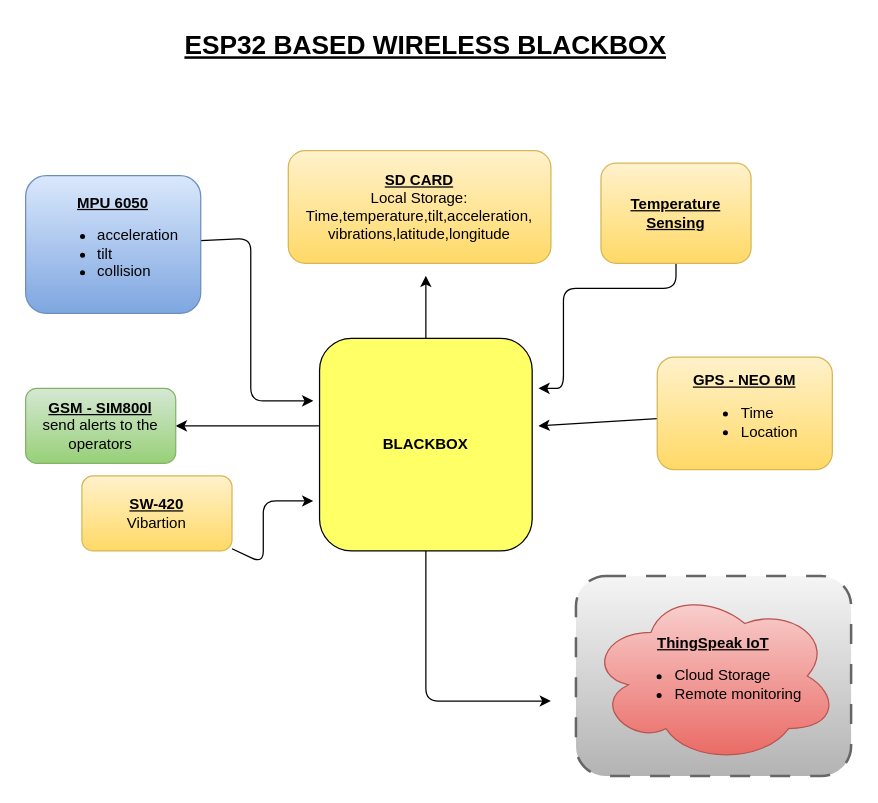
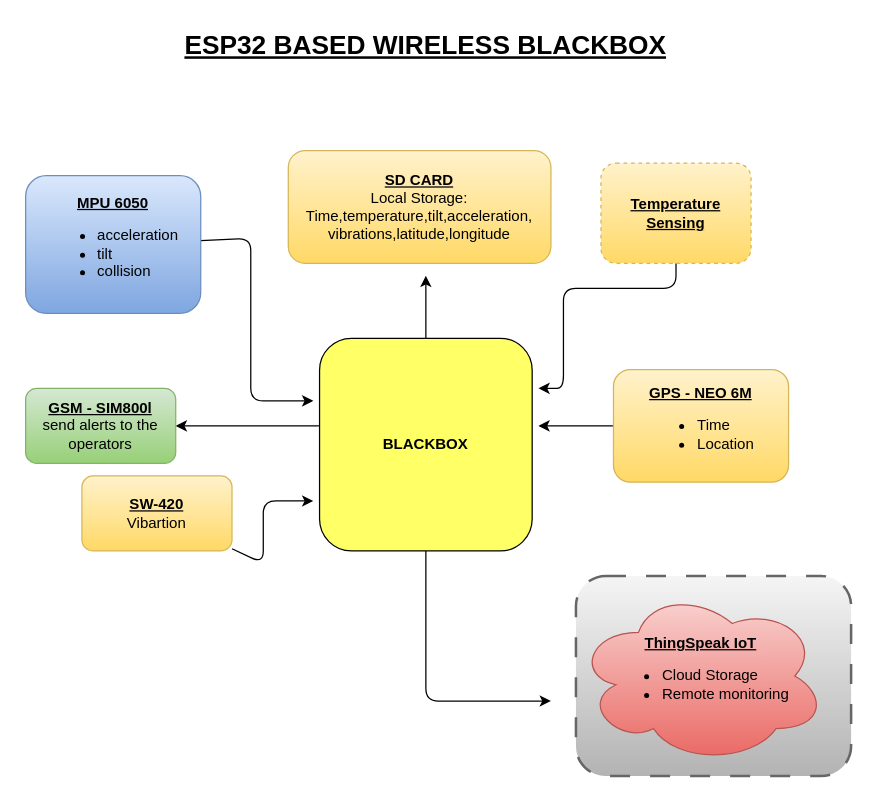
- <mxCell id="18" value="&lt;b&gt;&lt;u&gt;Temperature Sensing&lt;/u&gt;&lt;/b&gt;" style="rounded=1;whiteSpace=wrap;html=1;align=center;fillColor=#fff2cc;gradientColor=#ffd966;strokeColor=#d6b656;" vertex="1" parent="1"><mxGeometry x="480" y="130" width="120" height="80" as="geometry" /></mxCell>
+ <mxCell id="18" value="&lt;b&gt;&lt;u&gt;Temperature Sensing&lt;/u&gt;&lt;/b&gt;" style="rounded=1;whiteSpace=wrap;html=1;align=center;fillColor=#fff2cc;gradientColor=#ffd966;strokeColor=#d6b656;dashed=1;" vertex="1" parent="1"><mxGeometry x="480" y="130" width="120" height="80" as="geometry" /></mxCell>
- <mxCell id="11" value="&lt;b&gt;&lt;u&gt;GPS - NEO 6M&lt;/u&gt;&lt;/b&gt;&lt;br&gt;&lt;div style=&quot;text-align: left;&quot;&gt;&lt;ul&gt;&lt;li&gt;&lt;span style=&quot;background-color: initial;&quot;&gt;Time&lt;/span&gt;&lt;/li&gt;&lt;li&gt;&lt;span style=&quot;background-color: initial;&quot;&gt;Location&lt;/span&gt;&lt;/li&gt;&lt;/ul&gt;&lt;/div&gt;" style="rounded=1;whiteSpace=wrap;html=1;fillColor=#fff2cc;gradientColor=#ffd966;strokeColor=#d6b656;" vertex="1" parent="1"><mxGeometry x="525" y="285" width="140" height="90" as="geometry" /></mxCell>
+ <mxCell id="11" value="&lt;b&gt;&lt;u&gt;GPS - NEO 6M&lt;/u&gt;&lt;/b&gt;&lt;br&gt;&lt;div style=&quot;text-align: left;&quot;&gt;&lt;ul&gt;&lt;li&gt;&lt;span style=&quot;background-color: initial;&quot;&gt;Time&lt;/span&gt;&lt;/li&gt;&lt;li&gt;&lt;span style=&quot;background-color: initial;&quot;&gt;Location&lt;/span&gt;&lt;/li&gt;&lt;/ul&gt;&lt;/div&gt;" style="rounded=1;whiteSpace=wrap;html=1;fillColor=#fff2cc;gradientColor=#ffd966;strokeColor=#d6b656;" vertex="1" parent="1"><mxGeometry x="490" y="295" width="140" height="90" as="geometry" /></mxCell>
- <mxCell id="12" value="&lt;b&gt;&lt;u&gt;ThingSpeak IoT&lt;/u&gt;&lt;/b&gt;&lt;br&gt;&lt;div style=&quot;text-align: left;&quot;&gt;&lt;ul&gt;&lt;li&gt;&lt;span style=&quot;background-color: initial;&quot;&gt;Cloud Storage&lt;/span&gt;&lt;/li&gt;&lt;li&gt;&lt;span style=&quot;background-color: initial;&quot;&gt;Remote monitoring&lt;/span&gt;&lt;/li&gt;&lt;/ul&gt;&lt;/div&gt;" style="ellipse;shape=cloud;whiteSpace=wrap;html=1;fillColor=#f8cecc;gradientColor=#ea6b66;strokeColor=#b85450;" vertex="1" parent="1"><mxGeometry x="470" y="470" width="200" height="140" as="geometry" /></mxCell>
+ <mxCell id="12" value="&lt;b&gt;&lt;u&gt;ThingSpeak IoT&lt;/u&gt;&lt;/b&gt;&lt;br&gt;&lt;div style=&quot;text-align: left;&quot;&gt;&lt;ul&gt;&lt;li&gt;&lt;span style=&quot;background-color: initial;&quot;&gt;Cloud Storage&lt;/span&gt;&lt;/li&gt;&lt;li&gt;&lt;span style=&quot;background-color: initial;&quot;&gt;Remote monitoring&lt;/span&gt;&lt;/li&gt;&lt;/ul&gt;&lt;/div&gt;" style="ellipse;shape=cloud;whiteSpace=wrap;html=1;fillColor=#f8cecc;gradientColor=#ea6b66;strokeColor=#b85450;" vertex="1" parent="1"><mxGeometry x="460" y="470" width="200" height="140" as="geometry" /></mxCell>
